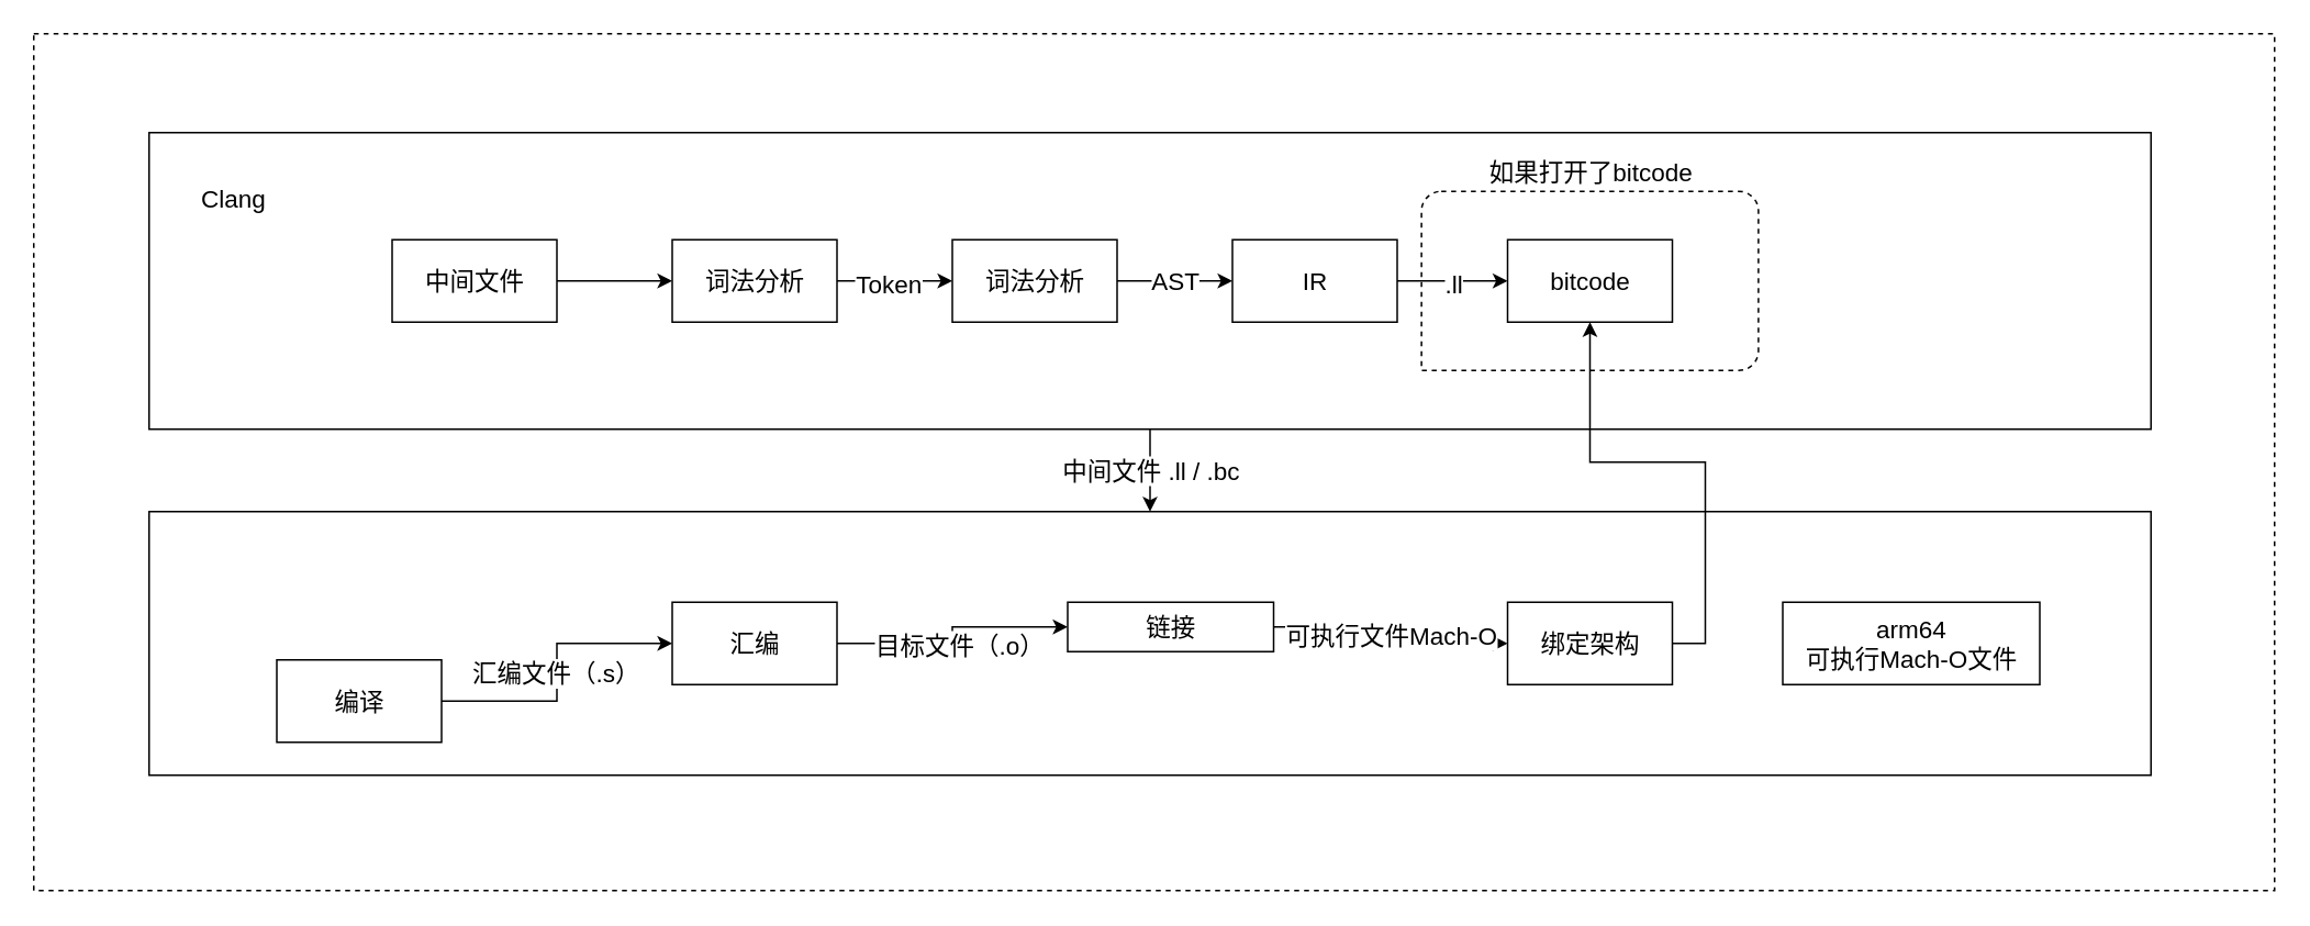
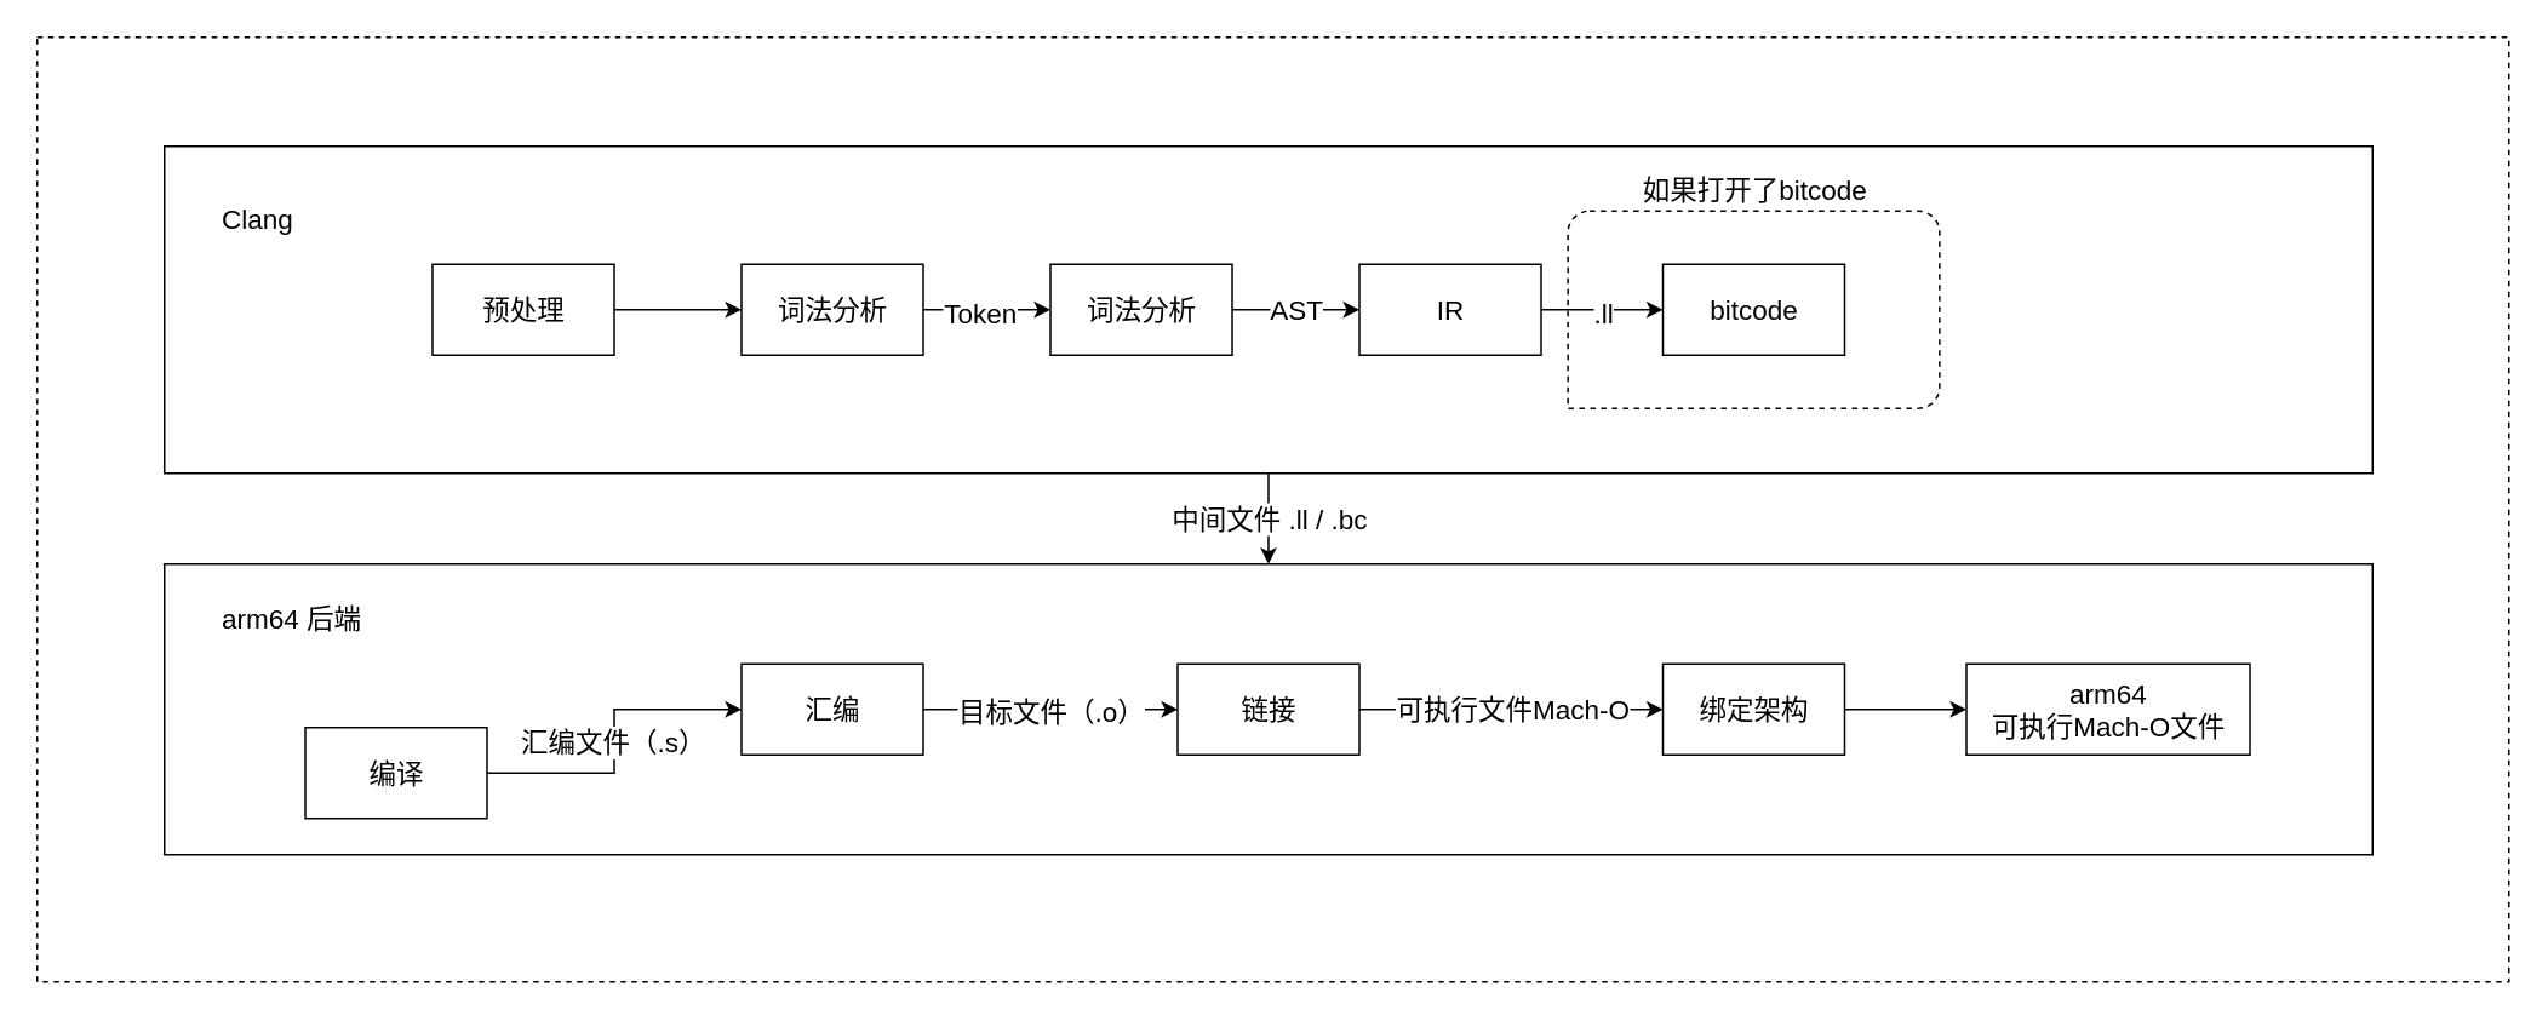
- <mxCell id="8" value="中间文件" style="rounded=0;whiteSpace=wrap;html=1;fontSize=15;" vertex="1" parent="1"><mxGeometry x="237.5" y="145" width="100" height="50" as="geometry" /></mxCell>
+ <mxCell id="8" value="预处理" style="rounded=0;whiteSpace=wrap;html=1;fontSize=15;" vertex="1" parent="1"><mxGeometry x="237.5" y="145" width="100" height="50" as="geometry" /></mxCell>
- <mxCell id="28" style="edgeStyle=orthogonalEdgeStyle;rounded=0;orthogonalLoop=1;jettySize=auto;html=1;exitX=1;exitY=0.5;exitDx=0;exitDy=0;fontSize=15;" edge="1" parent="1" source="29" target="17"><mxGeometry relative="1" as="geometry" /></mxCell>
+ <mxCell id="28" style="edgeStyle=orthogonalEdgeStyle;rounded=0;orthogonalLoop=1;jettySize=auto;html=1;exitX=1;exitY=0.5;exitDx=0;exitDy=0;entryX=0;entryY=0.5;entryDx=0;entryDy=0;fontSize=15;" edge="1" parent="1" source="29" target="30"><mxGeometry relative="1" as="geometry" /></mxCell>
+ <mxCell id="19" value="arm64 后端&amp;nbsp;" style="text;html=1;strokeColor=none;fillColor=none;align=left;verticalAlign=middle;whiteSpace=wrap;rounded=0;fontSize=15;" vertex="1" parent="1"><mxGeometry x="120" y="330" width="90" height="20" as="geometry" /></mxCell>
- <mxCell id="27" value="链接" style="rounded=0;whiteSpace=wrap;html=1;fontSize=15;" vertex="1" parent="1"><mxGeometry x="647.5" y="365" width="125" height="30" as="geometry" /></mxCell>
+ <mxCell id="27" value="链接" style="rounded=0;whiteSpace=wrap;html=1;fontSize=15;" vertex="1" parent="1"><mxGeometry x="647.5" y="365" width="100" height="50" as="geometry" /></mxCell>
